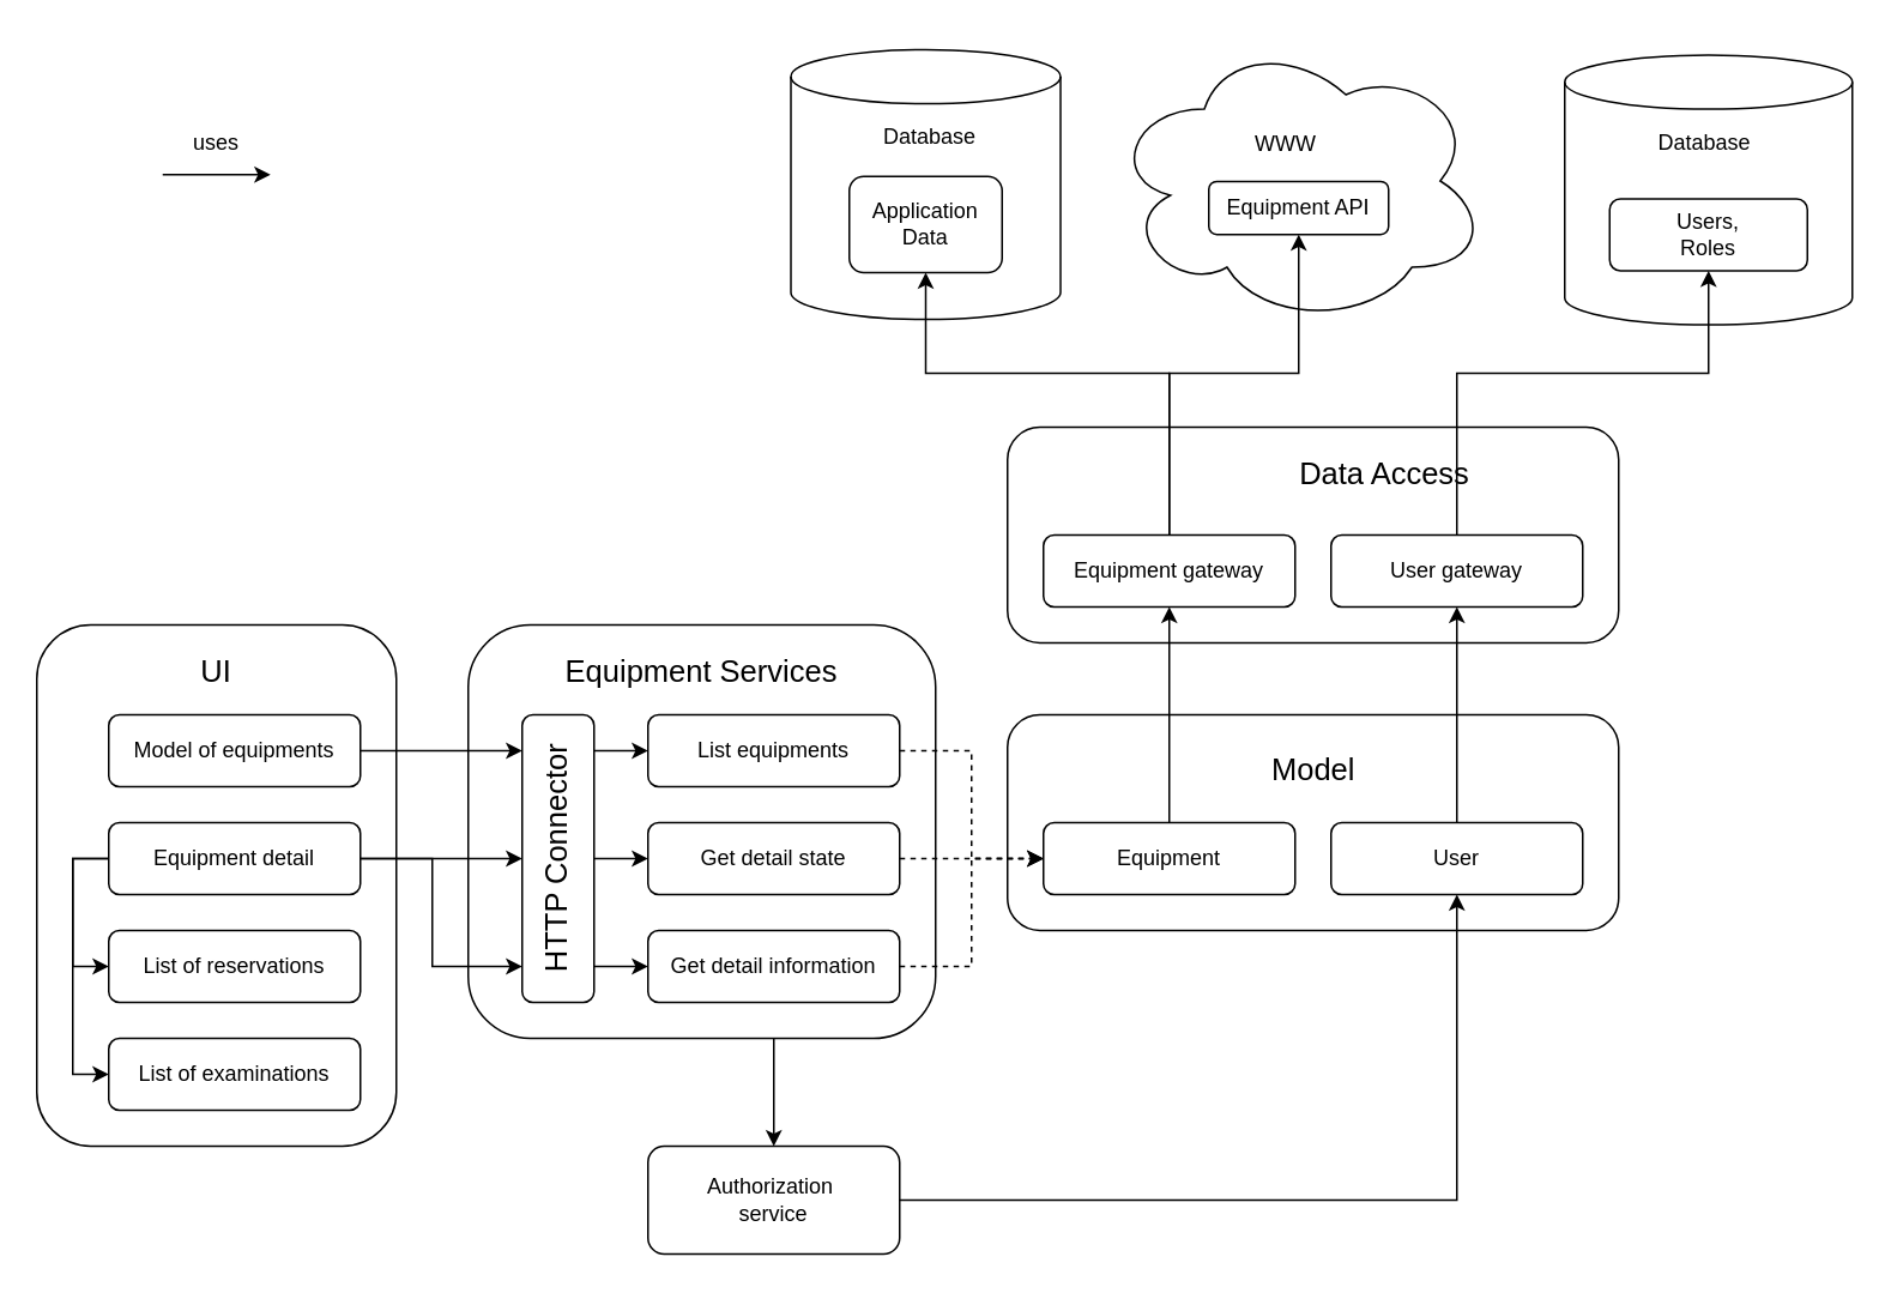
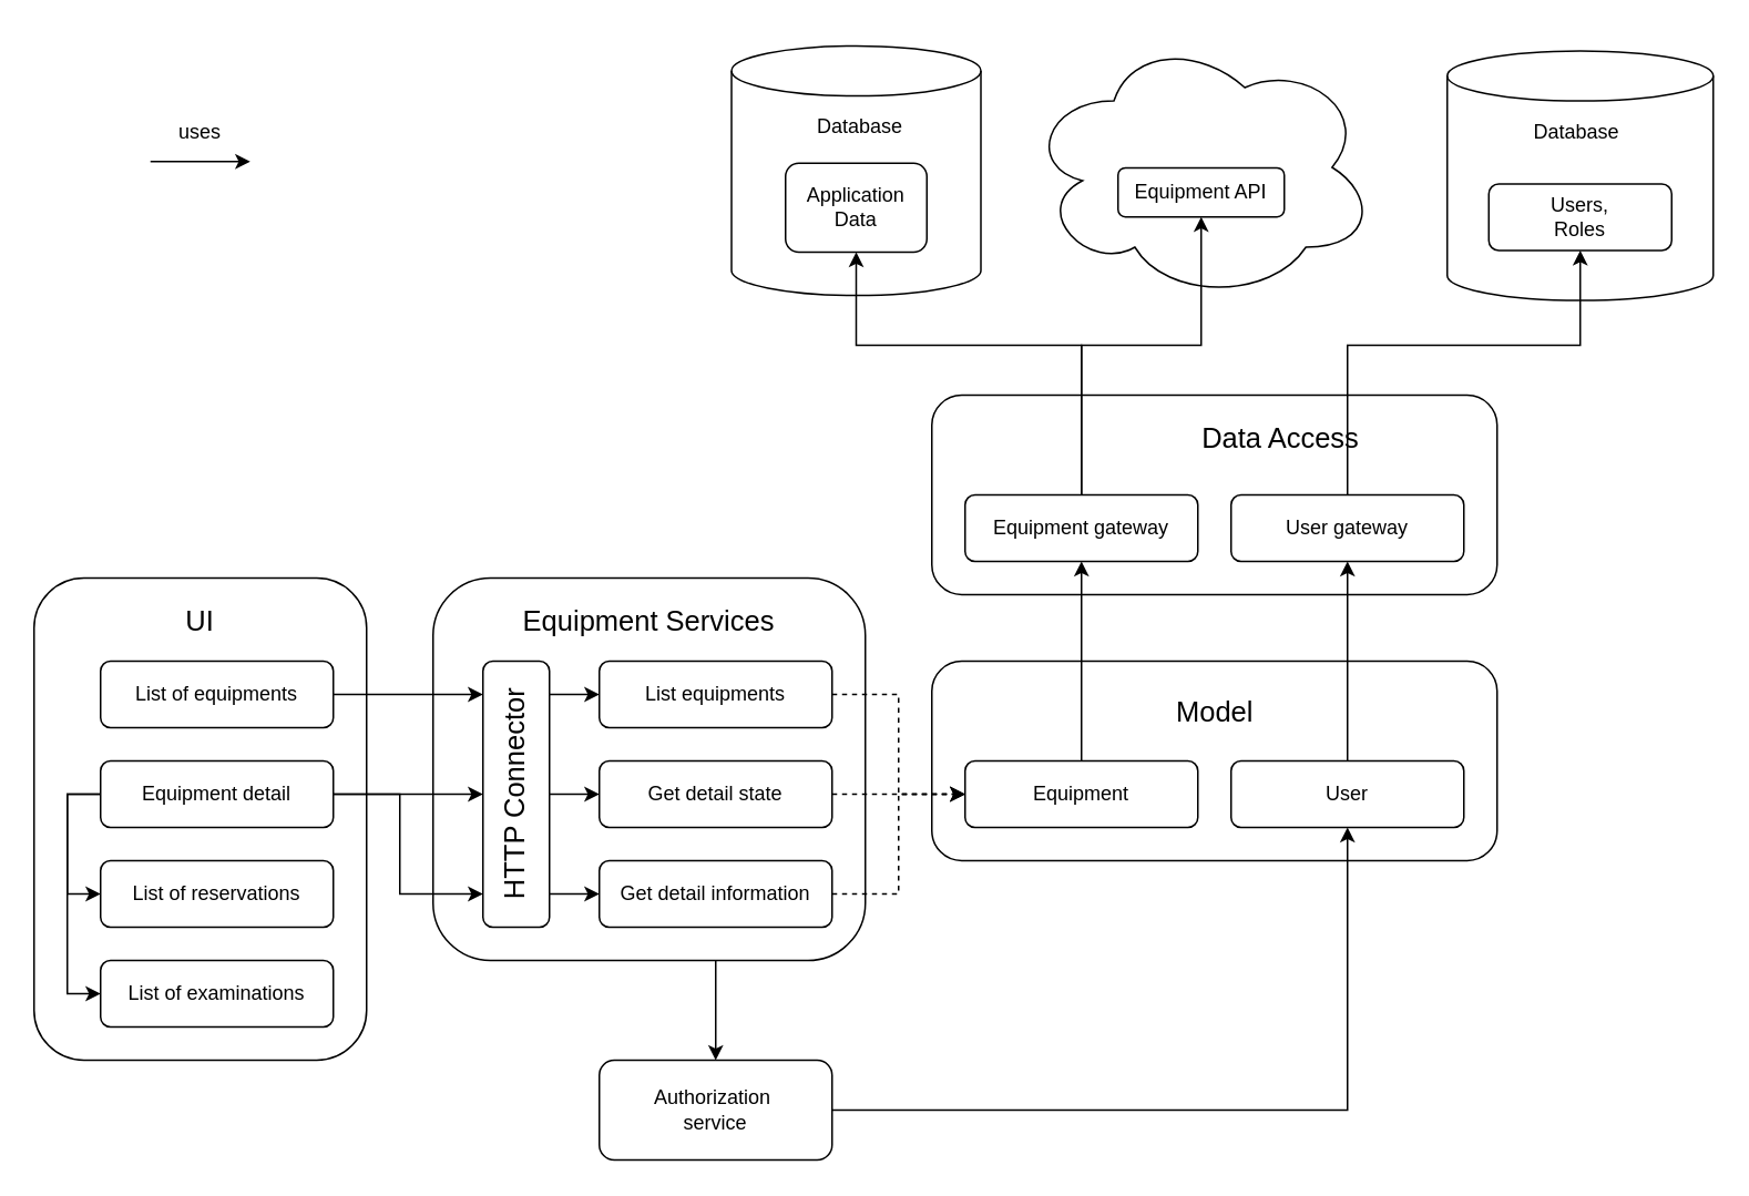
- <mxCell id="40" value="WWW" style="text;html=1;strokeColor=none;fillColor=none;align=center;verticalAlign=middle;whiteSpace=wrap;rounded=0;fontSize=12;" parent="1" vertex="1"><mxGeometry x="694.5" y="70" width="40" height="20" as="geometry" /></mxCell>
- <mxCell id="14" value="Model of equipments" style="rounded=1;whiteSpace=wrap;html=1;" parent="1" vertex="1"><mxGeometry x="60" y="397" width="140" height="40" as="geometry" /></mxCell>
+ <mxCell id="14" value="List of equipments" style="rounded=1;whiteSpace=wrap;html=1;" parent="1" vertex="1"><mxGeometry x="60" y="397" width="140" height="40" as="geometry" /></mxCell>
